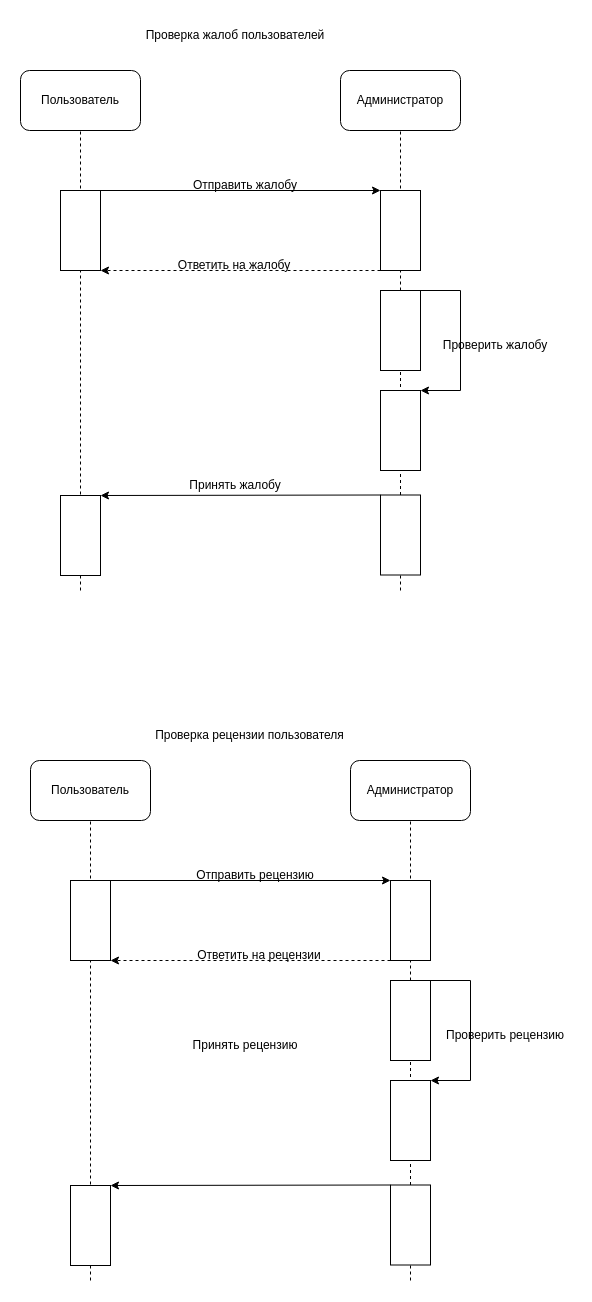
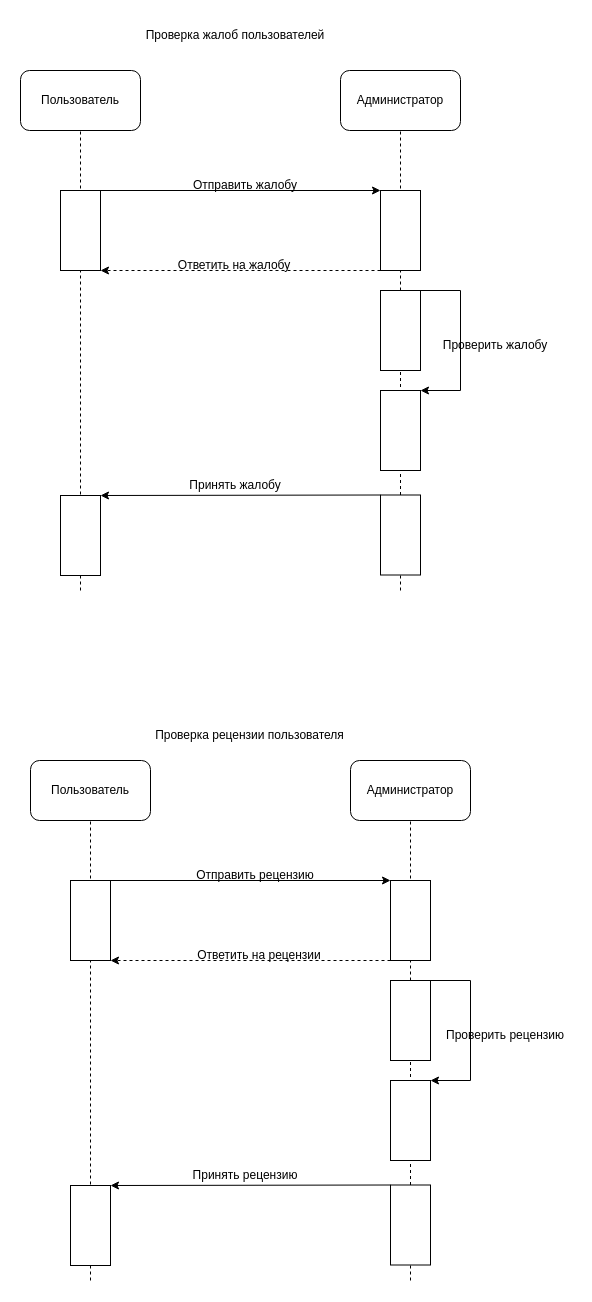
- <mxCell id="42" value="Принять рецензию" style="text;html=1;strokeColor=none;fillColor=none;align=center;verticalAlign=middle;whiteSpace=wrap;rounded=0;" parent="1" vertex="1"><mxGeometry x="180" y="1030" width="130" height="30" as="geometry" /></mxCell>
+ <mxCell id="42" value="Принять рецензию" style="text;html=1;strokeColor=none;fillColor=none;align=center;verticalAlign=middle;whiteSpace=wrap;rounded=0;" parent="1" vertex="1"><mxGeometry x="180" y="1160" width="130" height="30" as="geometry" /></mxCell>
